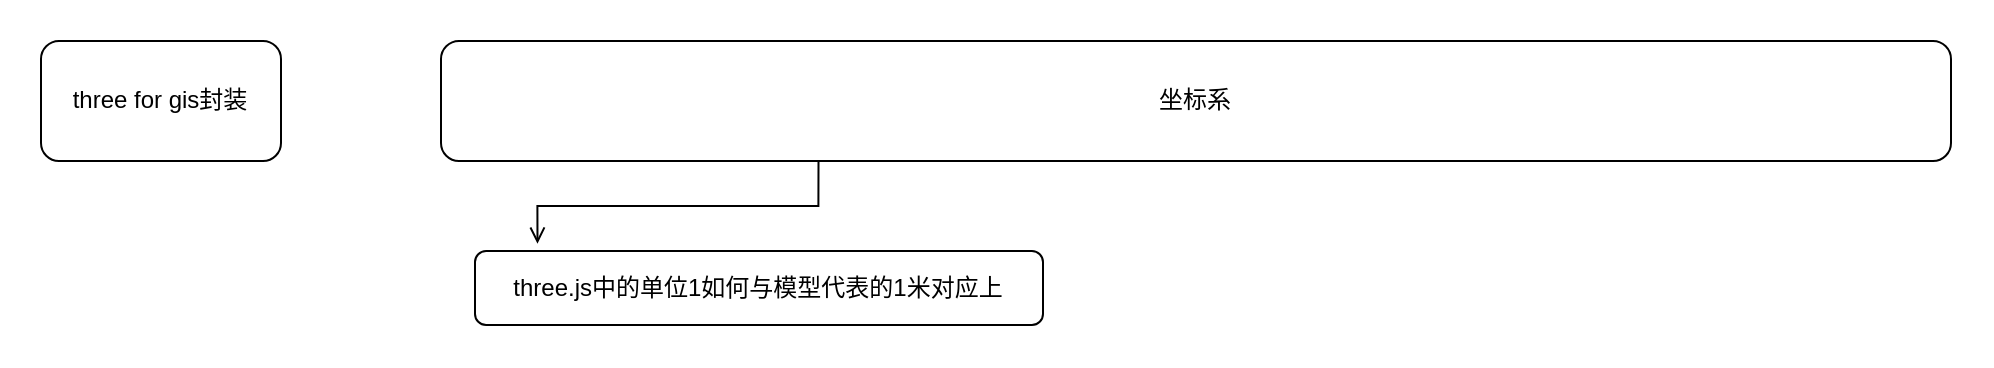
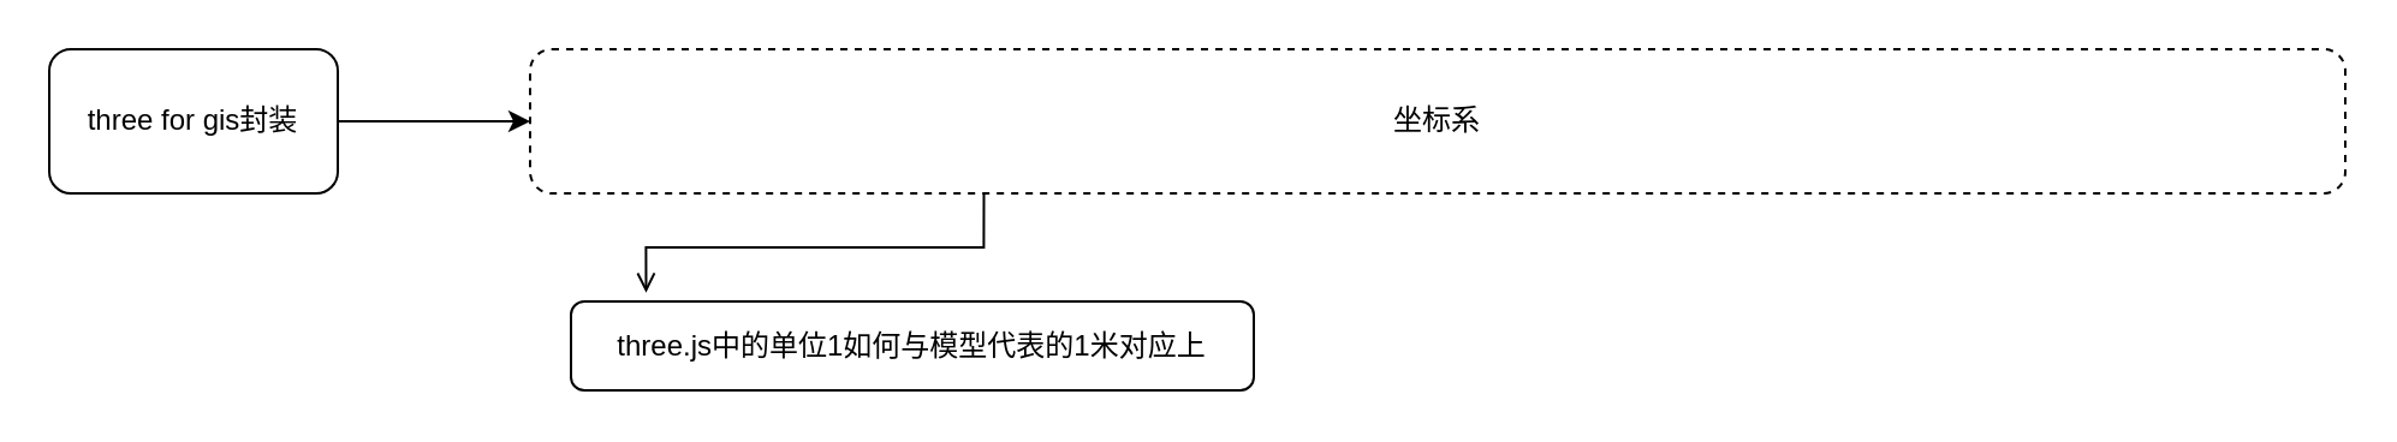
+ <mxCell id="2" value="" style="edgeStyle=orthogonalEdgeStyle;rounded=0;orthogonalLoop=1;jettySize=auto;html=1;" edge="1" parent="1" source="3" target="5"><mxGeometry relative="1" as="geometry" /></mxCell>
- <mxCell id="5" value="坐标系" style="whiteSpace=wrap;html=1;rounded=1;" vertex="1" parent="1"><mxGeometry x="220" y="20" width="755" height="60" as="geometry" /></mxCell>
+ <mxCell id="5" value="坐标系" style="whiteSpace=wrap;html=1;rounded=1;dashed=1;" vertex="1" parent="1"><mxGeometry x="220" y="20" width="755" height="60" as="geometry" /></mxCell>
